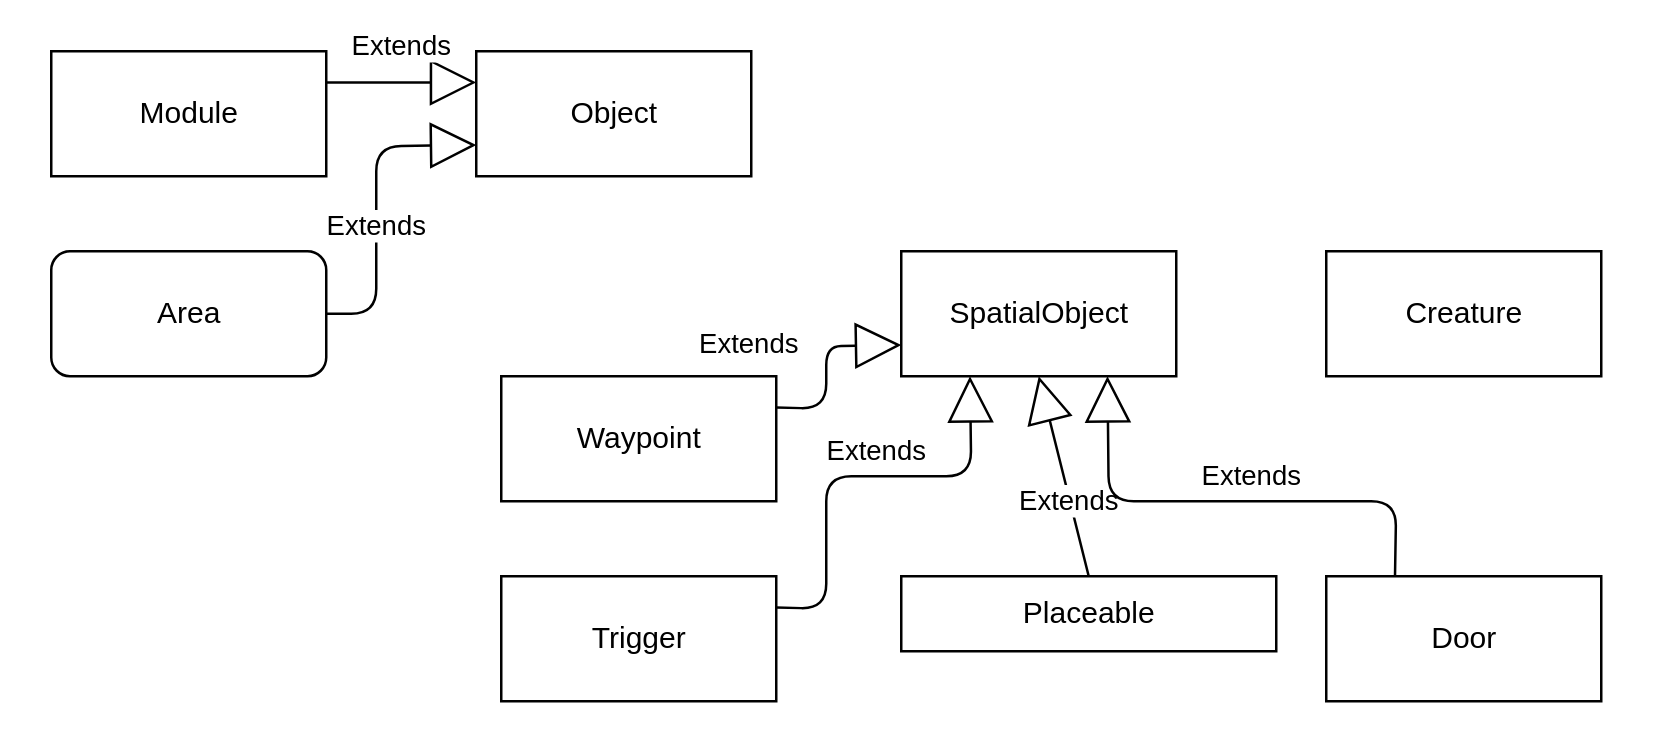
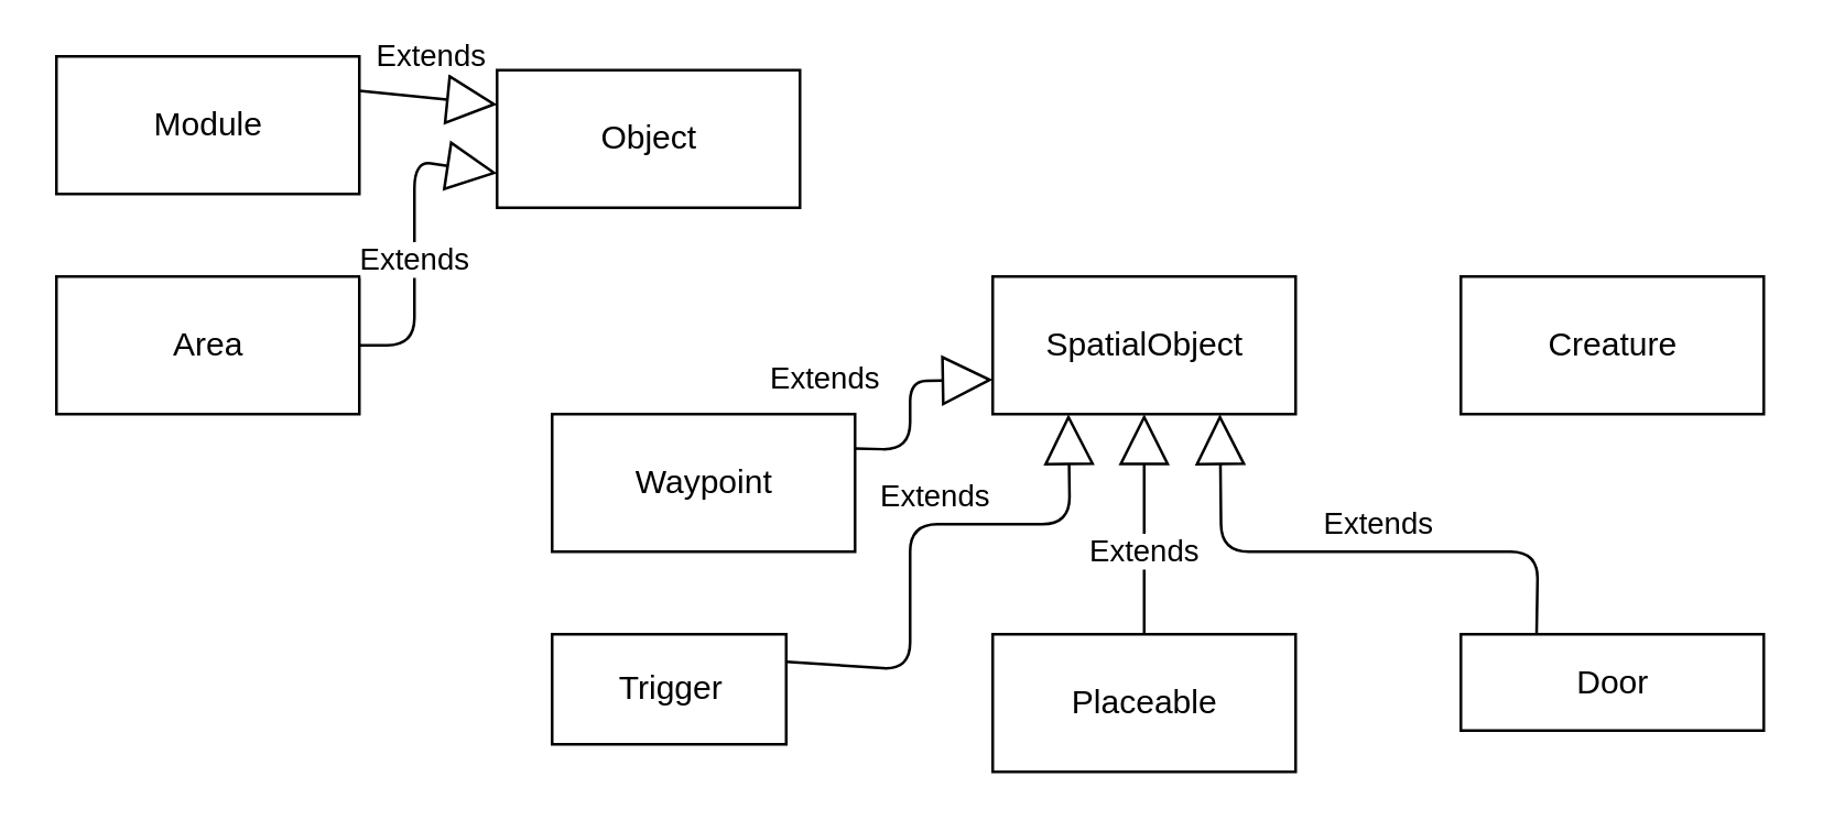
- <mxCell id="2" value="Object" style="html=1;" vertex="1" parent="1"><mxGeometry x="190" y="20" width="110" height="50" as="geometry" /></mxCell>
+ <mxCell id="2" value="Object" style="html=1;" vertex="1" parent="1"><mxGeometry x="180" y="25" width="110" height="50" as="geometry" /></mxCell>
- <mxCell id="5" value="Area" style="html=1;rounded=1;" vertex="1" parent="1"><mxGeometry x="20" y="100" width="110" height="50" as="geometry" /></mxCell>
+ <mxCell id="5" value="Area" style="html=1;" vertex="1" parent="1"><mxGeometry x="20" y="100" width="110" height="50" as="geometry" /></mxCell>
- <mxCell id="9" value="Placeable" style="html=1;" vertex="1" parent="1"><mxGeometry x="360" y="230" width="150" height="30" as="geometry" /></mxCell>
+ <mxCell id="9" value="Placeable" style="html=1;" vertex="1" parent="1"><mxGeometry x="360" y="230" width="110" height="50" as="geometry" /></mxCell>
- <mxCell id="11" value="Trigger" style="html=1;" vertex="1" parent="1"><mxGeometry x="200" y="230" width="110" height="50" as="geometry" /></mxCell>
+ <mxCell id="11" value="Trigger" style="html=1;" vertex="1" parent="1"><mxGeometry x="200" y="230" width="85" height="40" as="geometry" /></mxCell>
- <mxCell id="10" value="Door" style="html=1;" vertex="1" parent="1"><mxGeometry x="530" y="230" width="110" height="50" as="geometry" /></mxCell>
+ <mxCell id="10" value="Door" style="html=1;" vertex="1" parent="1"><mxGeometry x="530" y="230" width="110" height="35" as="geometry" /></mxCell>
